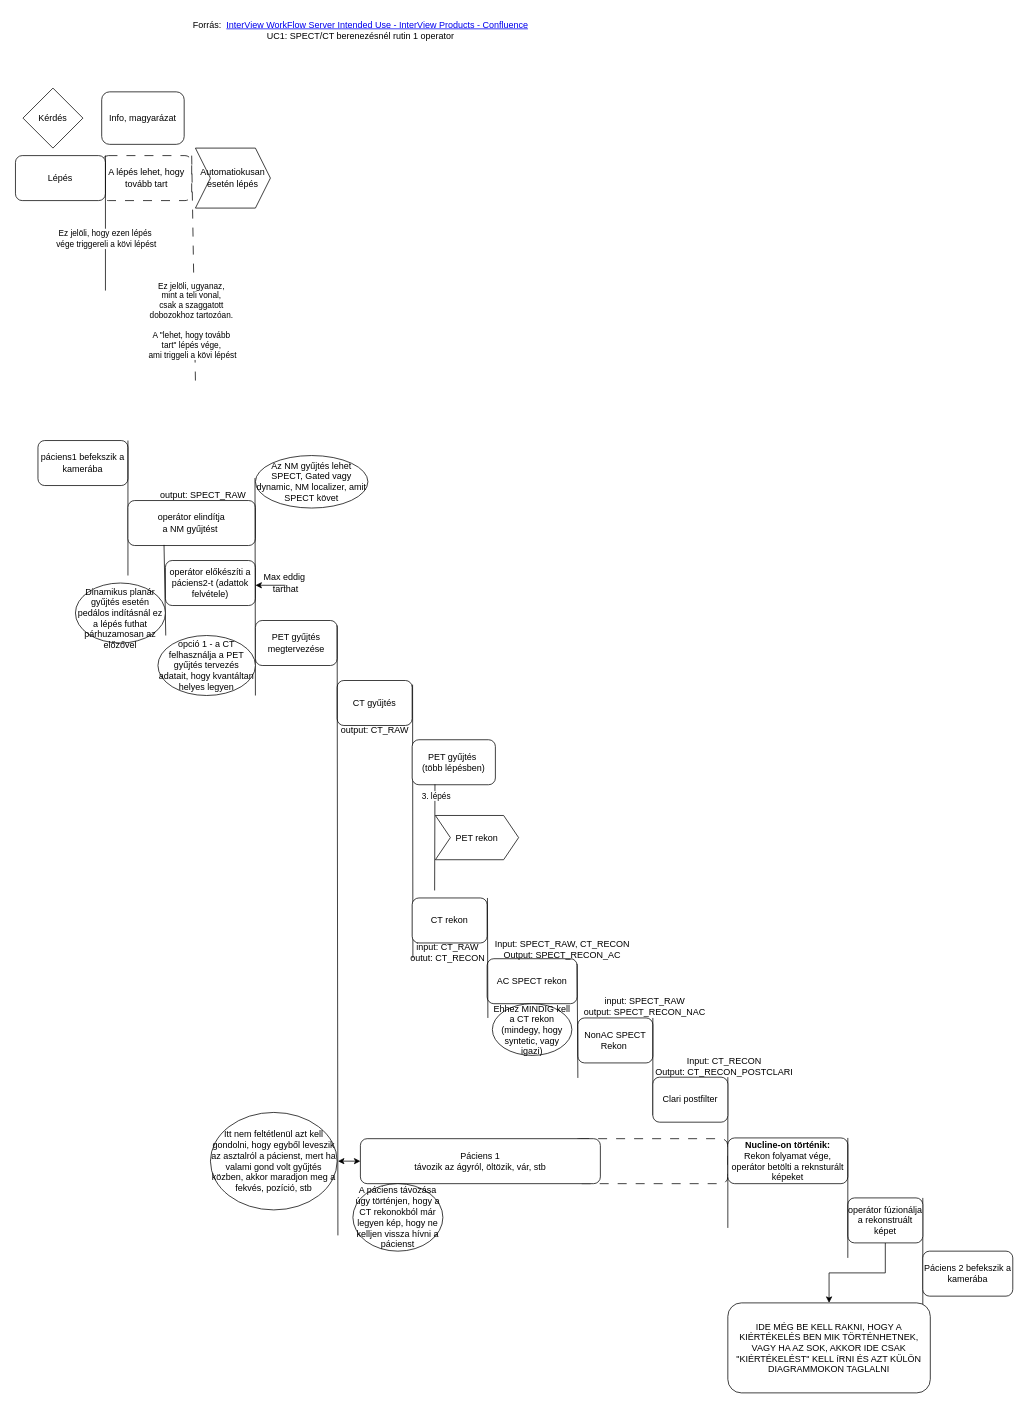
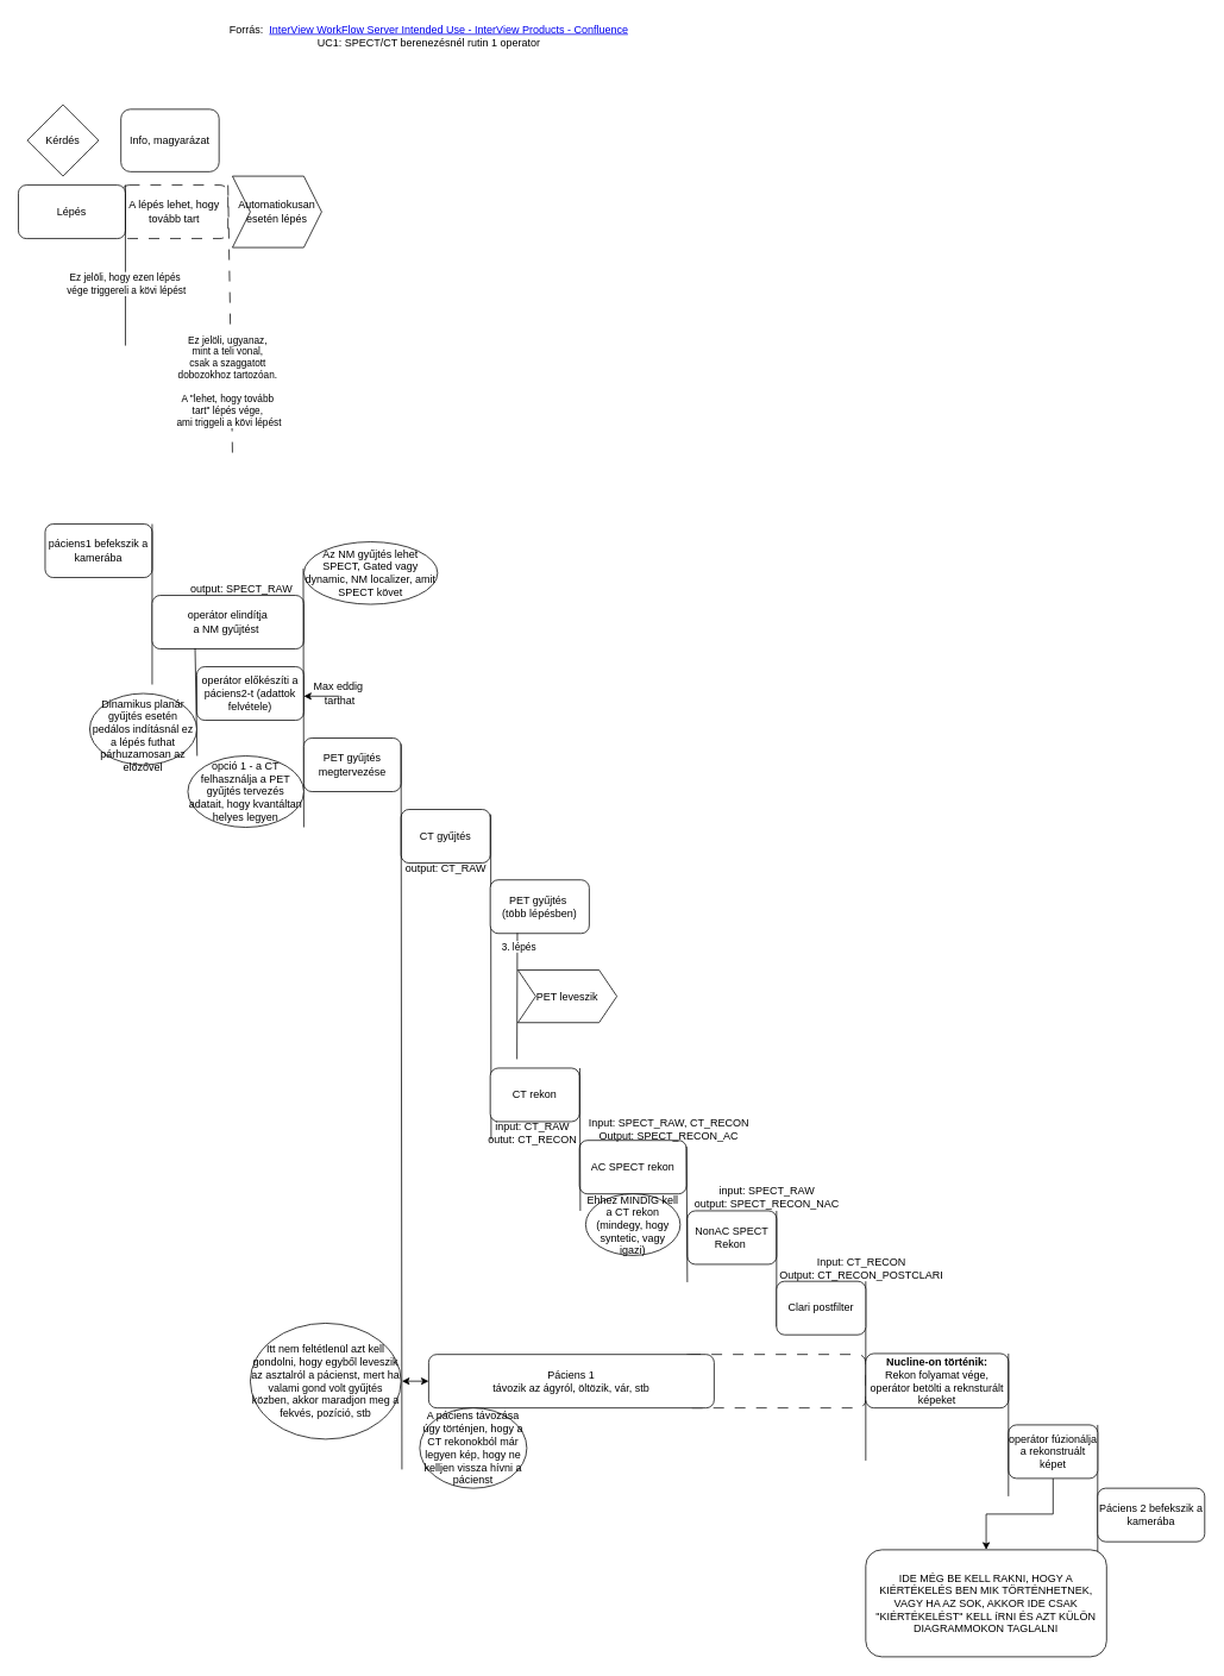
- <mxCell id="43" value="PET rekon" style="shape=step;perimeter=stepPerimeter;whiteSpace=wrap;html=1;fixedSize=1;" vertex="1" parent="1"><mxGeometry x="580" y="1087" width="111" height="59" as="geometry" /></mxCell>
+ <mxCell id="43" value="PET leveszik" style="shape=step;perimeter=stepPerimeter;whiteSpace=wrap;html=1;fixedSize=1;" vertex="1" parent="1"><mxGeometry x="580" y="1087" width="111" height="59" as="geometry" /></mxCell>
